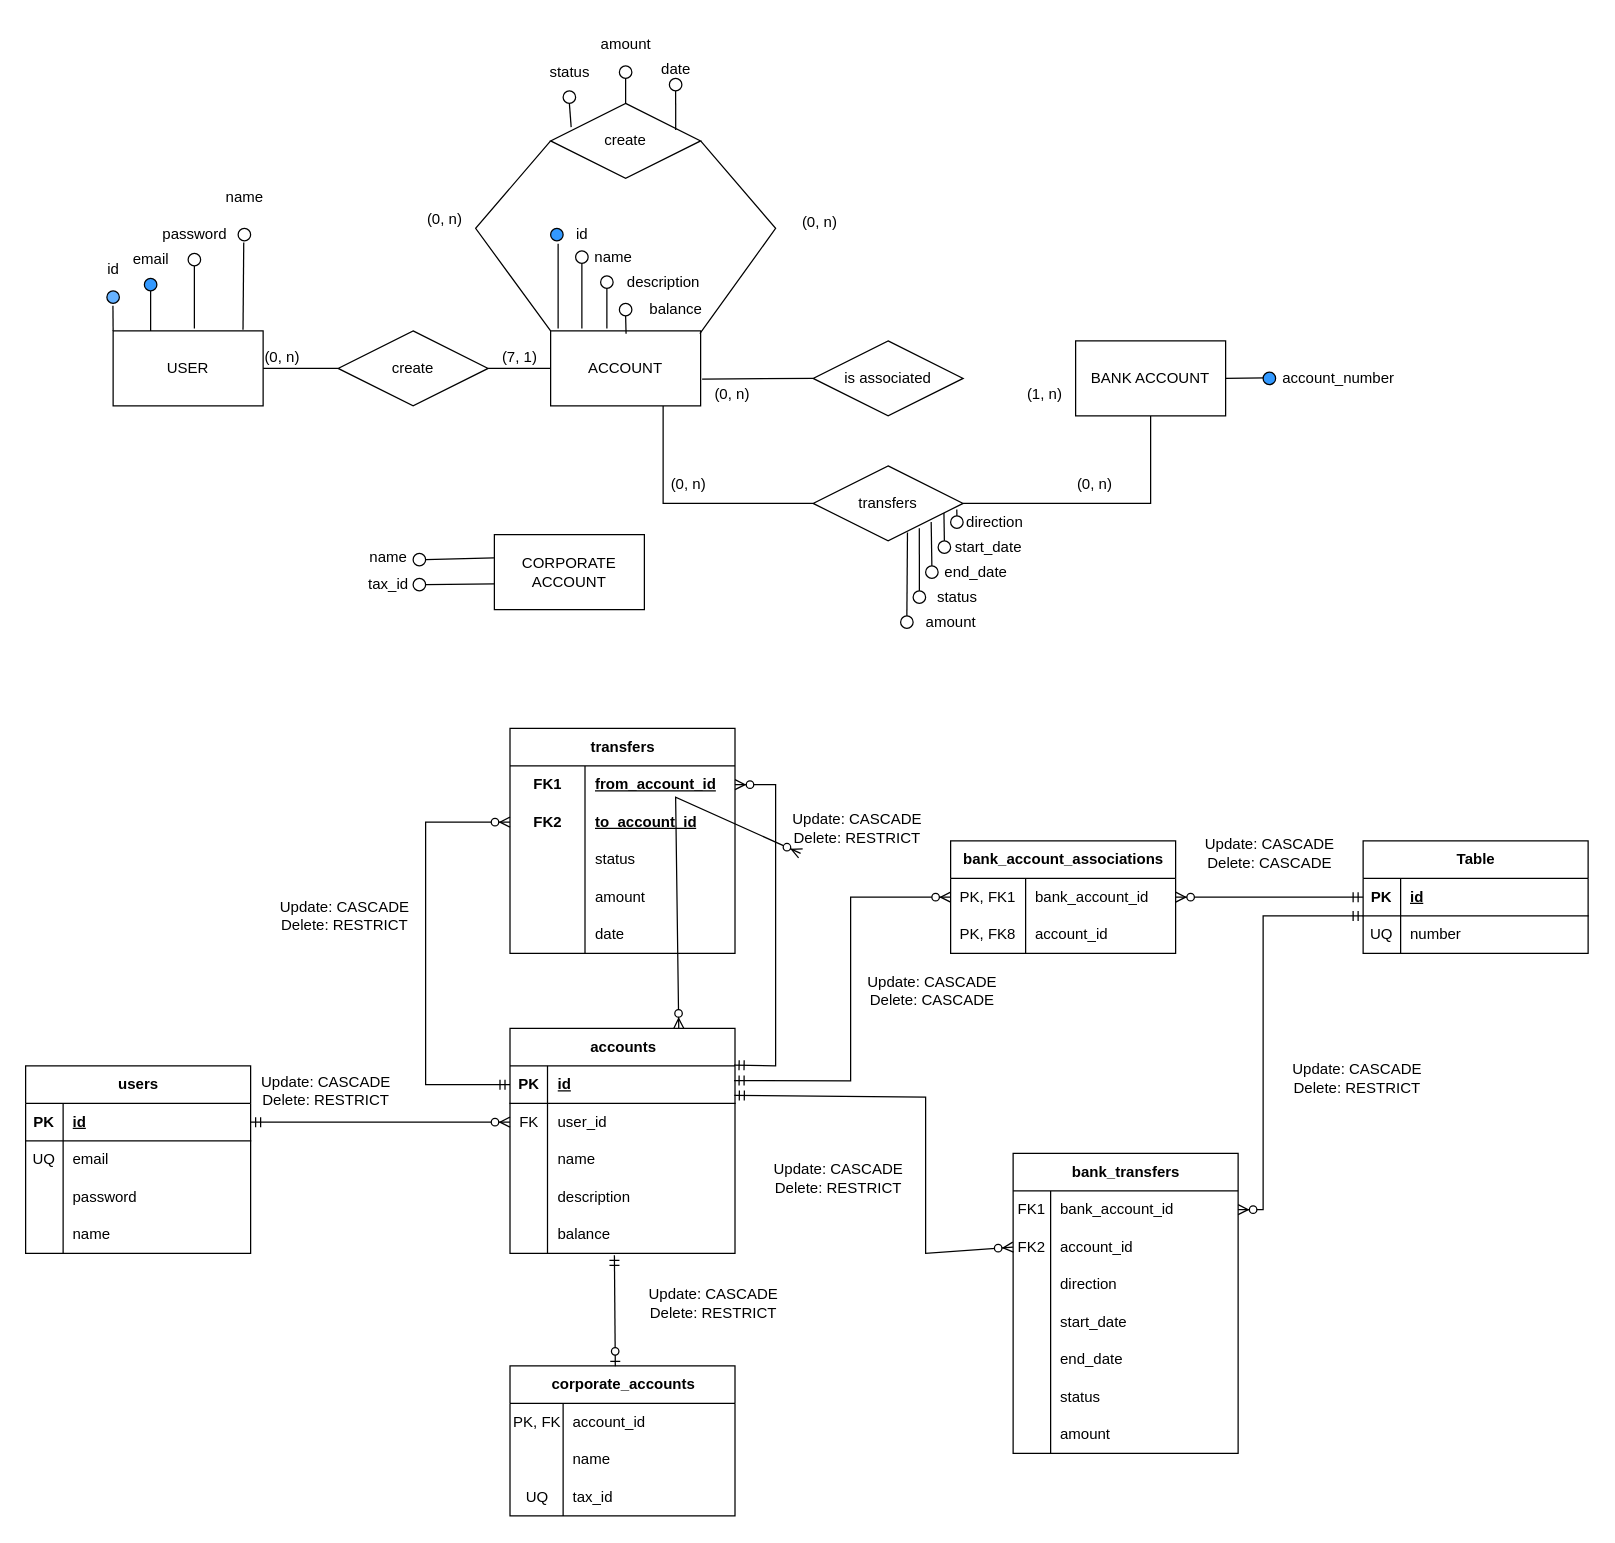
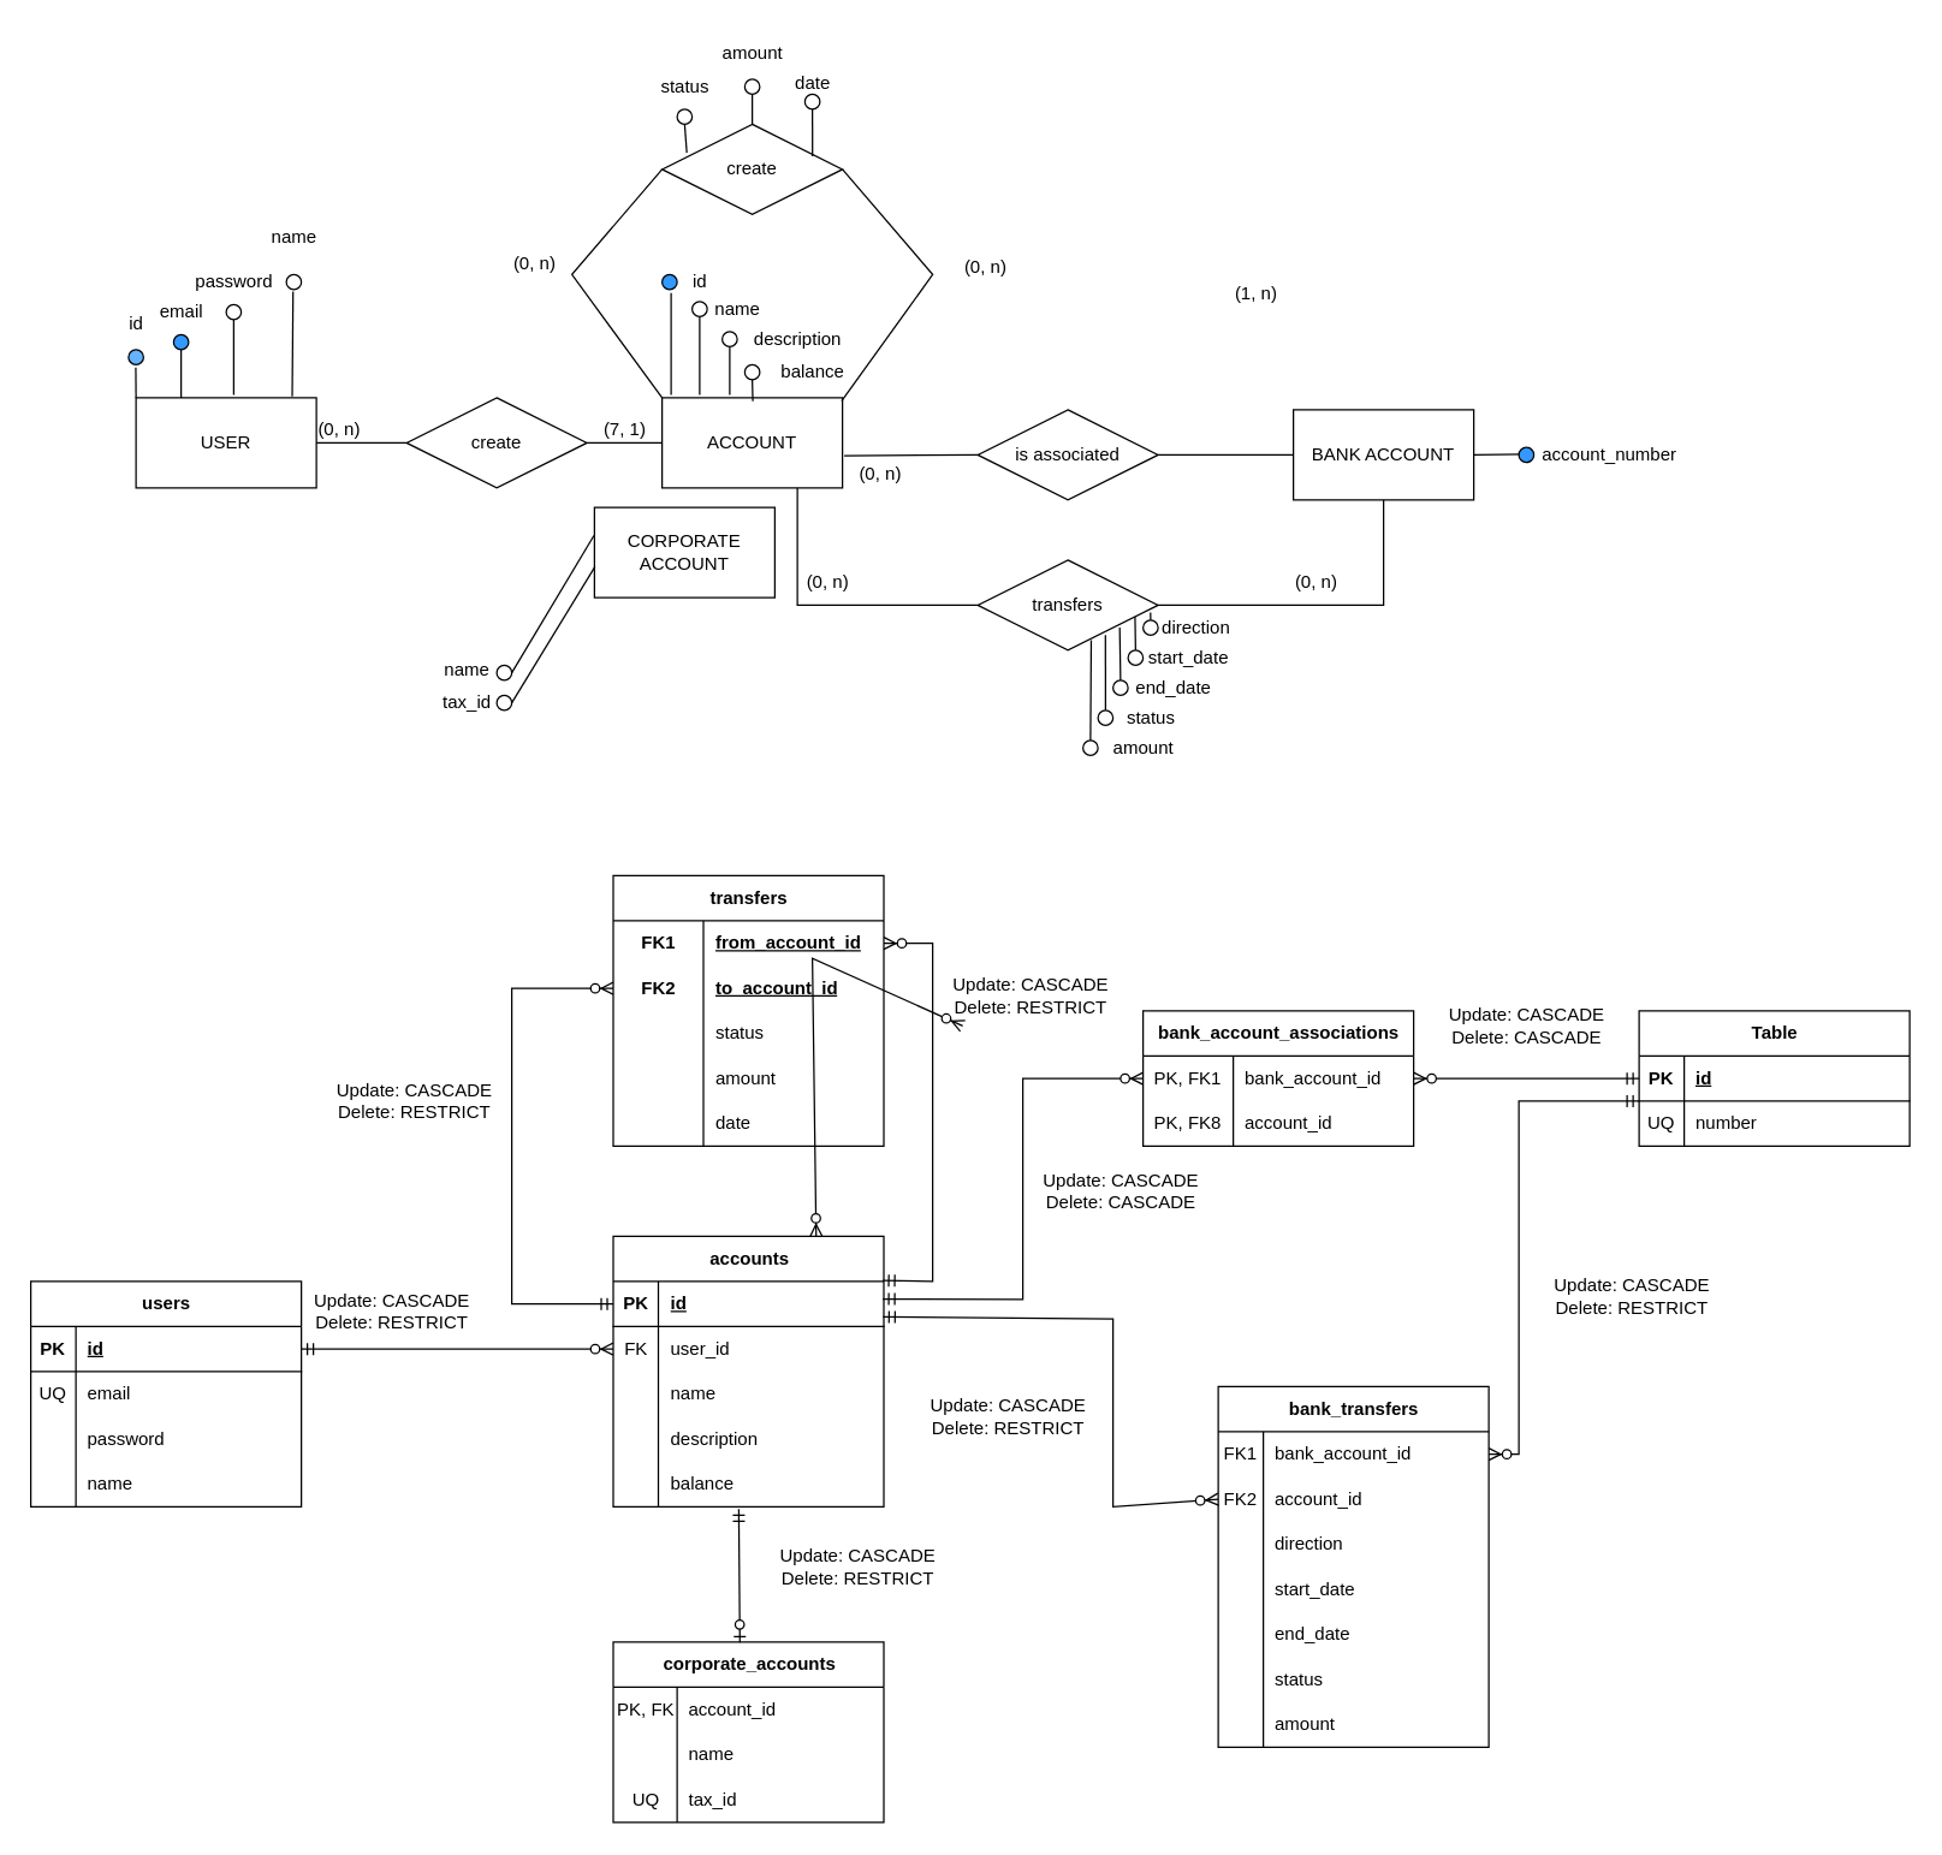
+ <mxCell id="51" value="" style="endArrow=none;html=1;rounded=0;exitX=1;exitY=0.5;exitDx=0;exitDy=0;" parent="1" source="48" target="52" edge="1"><mxGeometry width="50" height="50" relative="1" as="geometry"><mxPoint x="870" y="322" as="sourcePoint" /><mxPoint x="830" y="302" as="targetPoint" /></mxGeometry></mxCell>
- <mxCell id="53" value="(1, n)" style="text;html=1;align=center;verticalAlign=middle;resizable=0;points=[];autosize=1;strokeColor=none;fillColor=none;" parent="1" vertex="1"><mxGeometry x="810" y="300" width="50" height="30" as="geometry" /></mxCell>
+ <mxCell id="53" value="(1, n)" style="text;html=1;align=center;verticalAlign=middle;resizable=0;points=[];autosize=1;strokeColor=none;fillColor=none;" parent="1" vertex="1"><mxGeometry x="810" y="180" width="50" height="30" as="geometry" /></mxCell>
- <mxCell id="76" value="&lt;div&gt;CORPORATE &lt;br&gt;&lt;/div&gt;&lt;div&gt;ACCOUNT&lt;br&gt;&lt;/div&gt;" style="rounded=0;whiteSpace=wrap;html=1;" parent="1" vertex="1"><mxGeometry x="395" y="427" width="120" height="60" as="geometry" /></mxCell>
+ <mxCell id="76" value="&lt;div&gt;CORPORATE &lt;br&gt;&lt;/div&gt;&lt;div&gt;ACCOUNT&lt;br&gt;&lt;/div&gt;" style="rounded=0;whiteSpace=wrap;html=1;" parent="1" vertex="1"><mxGeometry x="395" y="337" width="120" height="60" as="geometry" /></mxCell>
